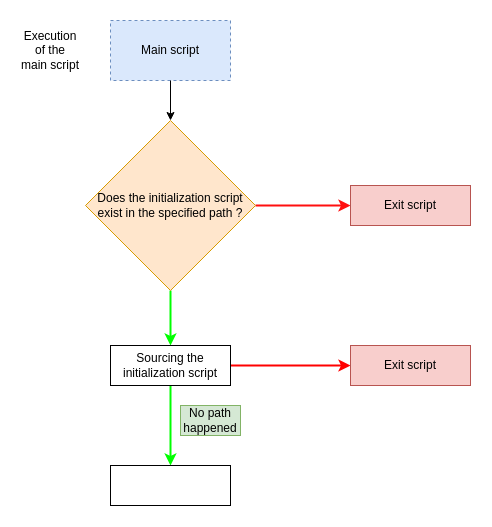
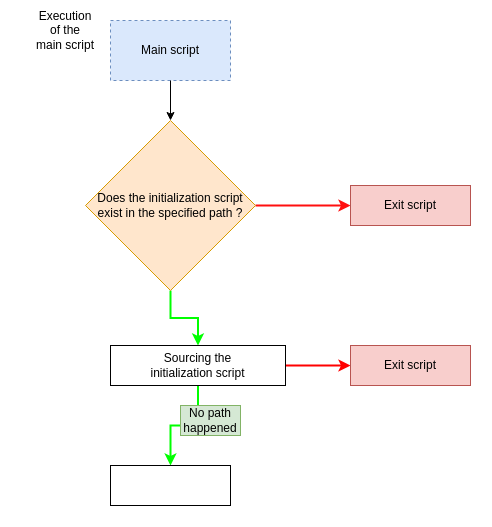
- <mxCell id="3" value="Execution of the main script" style="text;html=1;strokeColor=none;fillColor=none;align=center;verticalAlign=middle;whiteSpace=wrap;rounded=0;" parent="1" vertex="1"><mxGeometry x="20" y="35" width="60" height="30" as="geometry" /></mxCell>
+ <mxCell id="3" value="Execution of the main script" style="text;html=1;strokeColor=none;fillColor=none;align=center;verticalAlign=middle;whiteSpace=wrap;rounded=0;" parent="1" vertex="1"><mxGeometry x="35" y="15" width="60" height="30" as="geometry" /></mxCell>
- <mxCell id="11" value="Sourcing the&lt;br&gt;initialization script" style="rounded=0;whiteSpace=wrap;html=1;" vertex="1" parent="1"><mxGeometry x="110" y="345" width="120" height="40" as="geometry" /></mxCell>
+ <mxCell id="11" value="Sourcing the&lt;br&gt;initialization script" style="rounded=0;whiteSpace=wrap;html=1;" vertex="1" parent="1"><mxGeometry x="110" y="345" width="175" height="40" as="geometry" /></mxCell>
